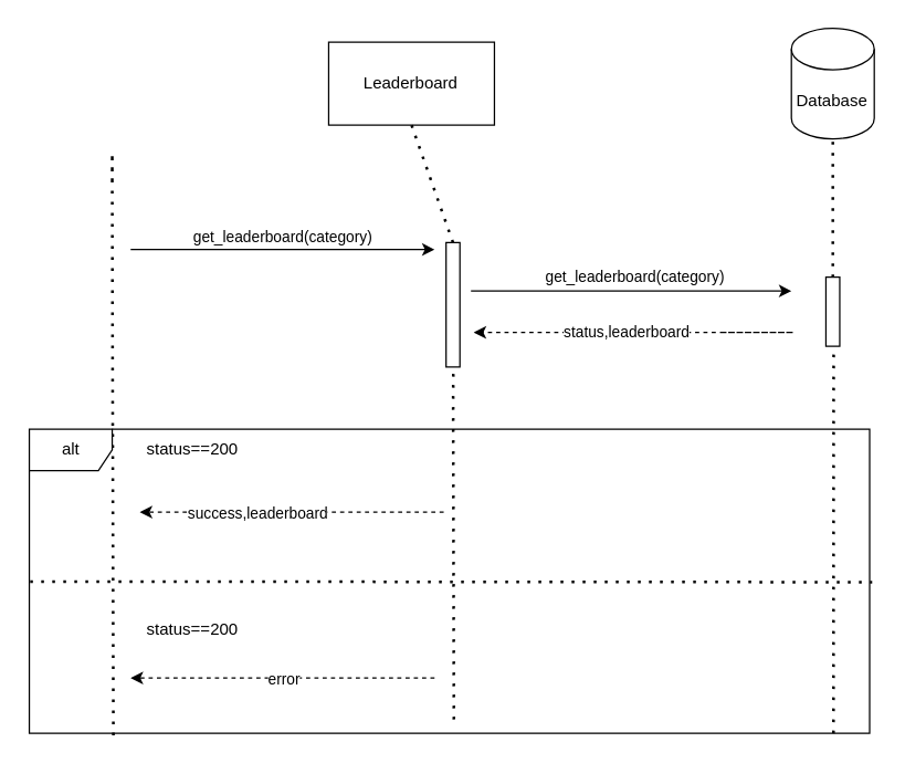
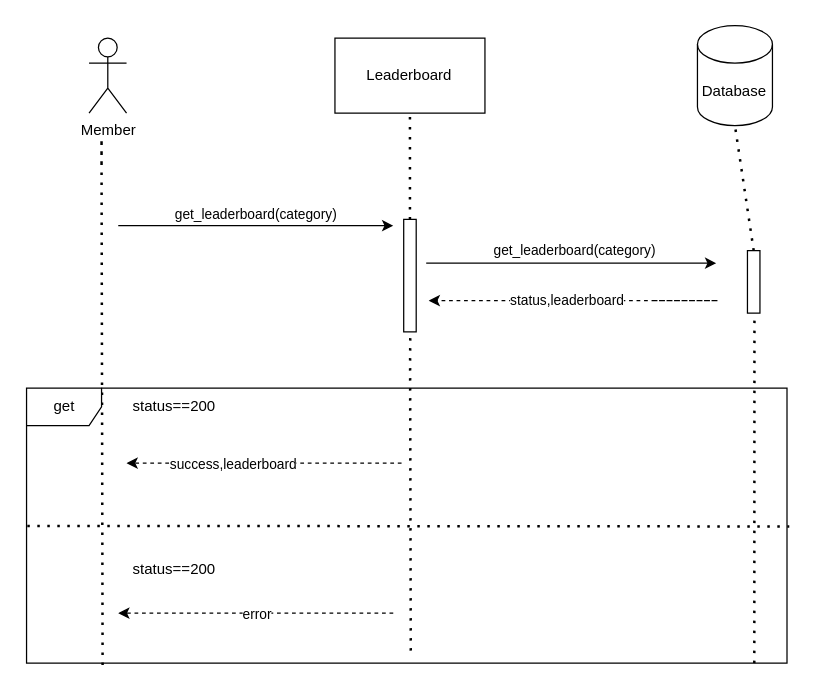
+ <mxCell id="3" value="Member" style="shape=umlActor;verticalLabelPosition=bottom;verticalAlign=top;html=1;outlineConnect=0;" parent="1" vertex="1"><mxGeometry x="70.64" y="30" width="30" height="60" as="geometry" /></mxCell>
- <mxCell id="9" value="Leaderboard" style="rounded=0;whiteSpace=wrap;html=1;" parent="1" vertex="1"><mxGeometry x="237.36" y="30" width="120" height="60" as="geometry" /></mxCell>
+ <mxCell id="9" value="Leaderboard" style="rounded=0;whiteSpace=wrap;html=1;" parent="1" vertex="1"><mxGeometry x="267.36" y="30" width="120" height="60" as="geometry" /></mxCell>
- <mxCell id="4" value="Database" style="shape=cylinder3;whiteSpace=wrap;html=1;boundedLbl=1;backgroundOutline=1;size=15;" parent="1" vertex="1"><mxGeometry x="572.36" y="20" width="60" height="80" as="geometry" /></mxCell>
+ <mxCell id="4" value="Database" style="shape=cylinder3;whiteSpace=wrap;html=1;boundedLbl=1;backgroundOutline=1;size=15;" parent="1" vertex="1"><mxGeometry x="557.36" y="20" width="60" height="80" as="geometry" /></mxCell>
- <mxCell id="14" value="alt" style="shape=umlFrame;whiteSpace=wrap;html=1;pointerEvents=0;" parent="1" vertex="1"><mxGeometry x="20.64" y="310" width="608.36" height="220" as="geometry" /></mxCell>
+ <mxCell id="14" value="get" style="shape=umlFrame;whiteSpace=wrap;html=1;pointerEvents=0;" parent="1" vertex="1"><mxGeometry x="20.64" y="310" width="608.36" height="220" as="geometry" /></mxCell>
